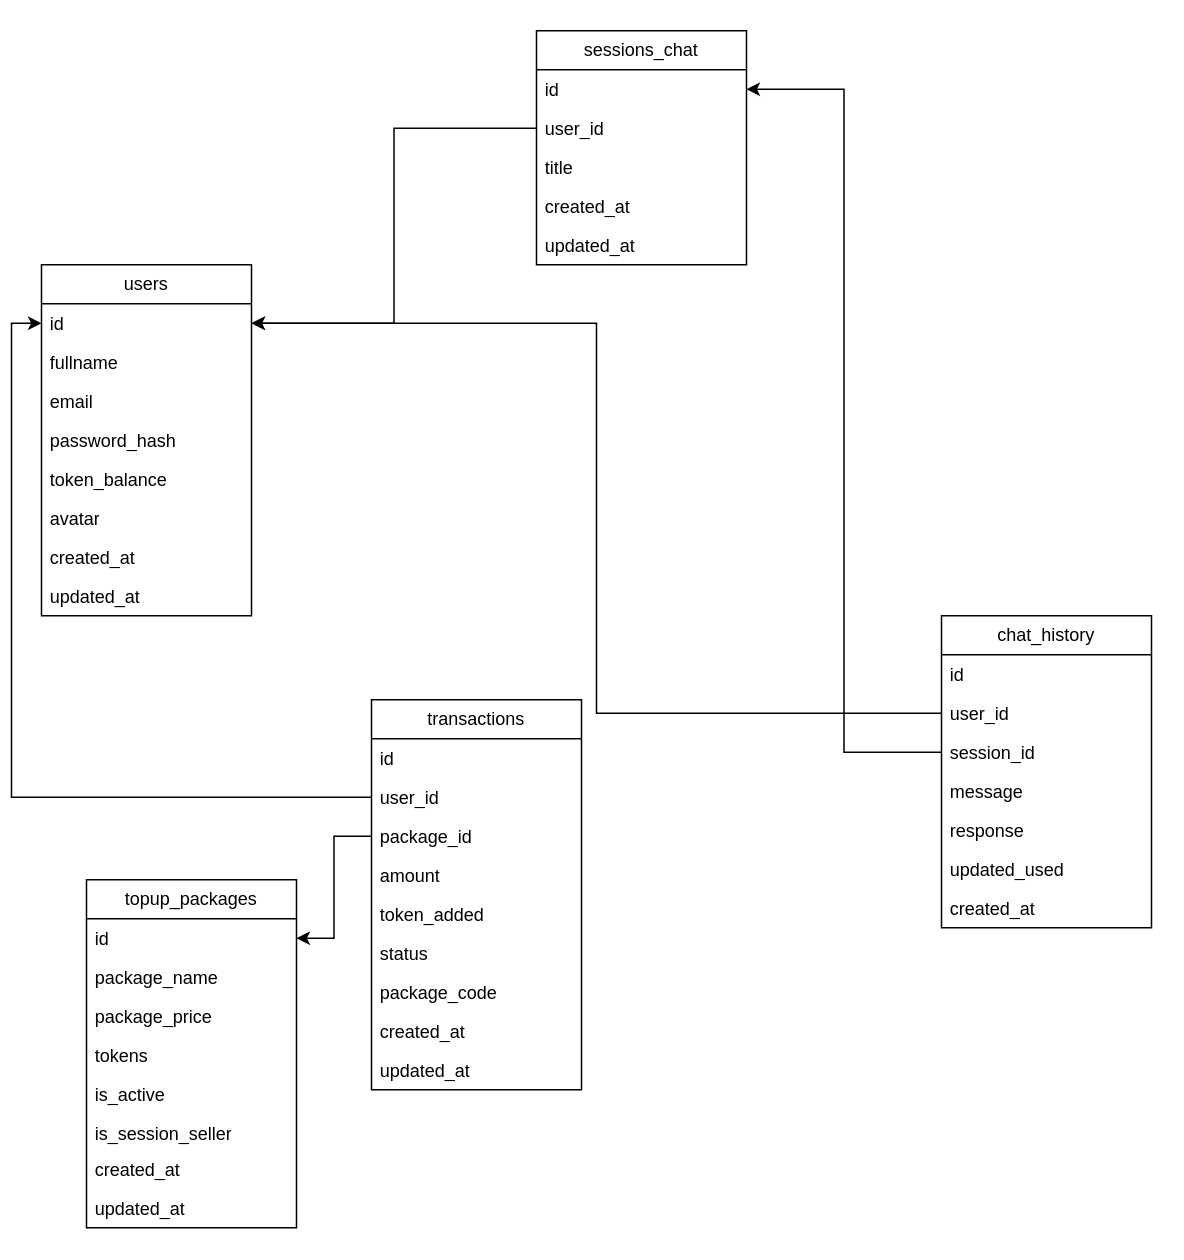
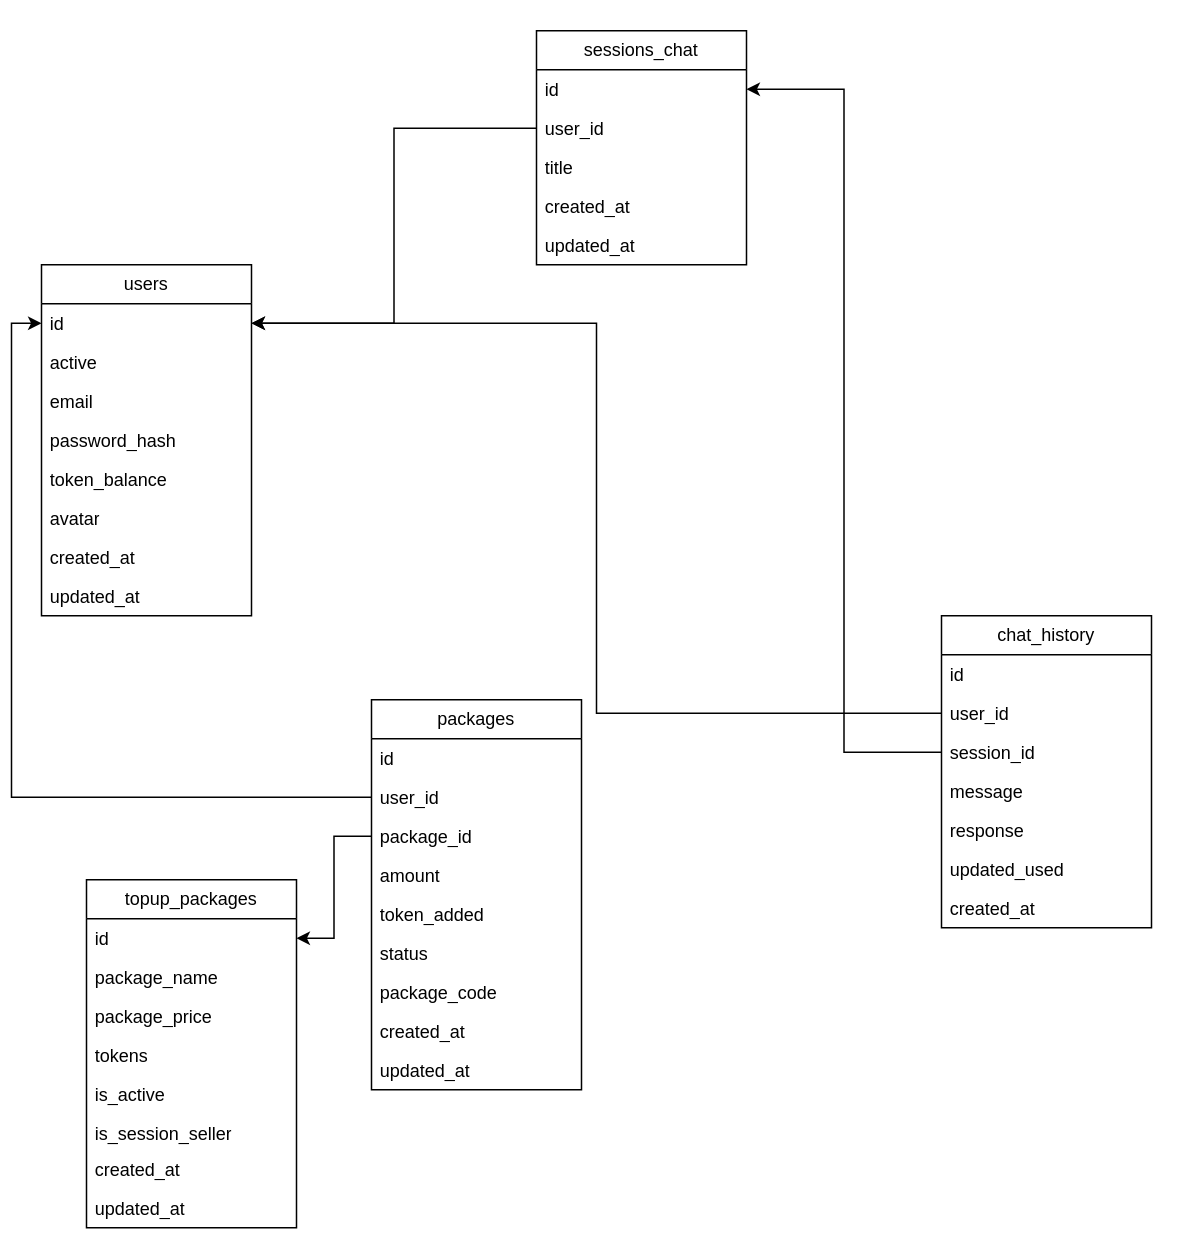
- <mxCell id="4" value="fullname" style="text;strokeColor=none;fillColor=none;align=left;verticalAlign=top;spacingLeft=4;spacingRight=4;overflow=hidden;rotatable=0;points=[[0,0.5],[1,0.5]];portConstraint=eastwest;whiteSpace=wrap;html=1;" vertex="1" parent="2"><mxGeometry y="52" width="140" height="26" as="geometry" /></mxCell>
+ <mxCell id="4" value="active" style="text;strokeColor=none;fillColor=none;align=left;verticalAlign=top;spacingLeft=4;spacingRight=4;overflow=hidden;rotatable=0;points=[[0,0.5],[1,0.5]];portConstraint=eastwest;whiteSpace=wrap;html=1;" vertex="1" parent="2"><mxGeometry y="52" width="140" height="26" as="geometry" /></mxCell>
- <mxCell id="11" value="transactions" style="swimlane;fontStyle=0;childLayout=stackLayout;horizontal=1;startSize=26;fillColor=none;horizontalStack=0;resizeParent=1;resizeParentMax=0;resizeLast=0;collapsible=1;marginBottom=0;whiteSpace=wrap;html=1;" parent="1" vertex="1"><mxGeometry x="240" y="466" width="140" height="260" as="geometry" /></mxCell>
+ <mxCell id="11" value="packages" style="swimlane;fontStyle=0;childLayout=stackLayout;horizontal=1;startSize=26;fillColor=none;horizontalStack=0;resizeParent=1;resizeParentMax=0;resizeLast=0;collapsible=1;marginBottom=0;whiteSpace=wrap;html=1;" parent="1" vertex="1"><mxGeometry x="240" y="466" width="140" height="260" as="geometry" /></mxCell>
